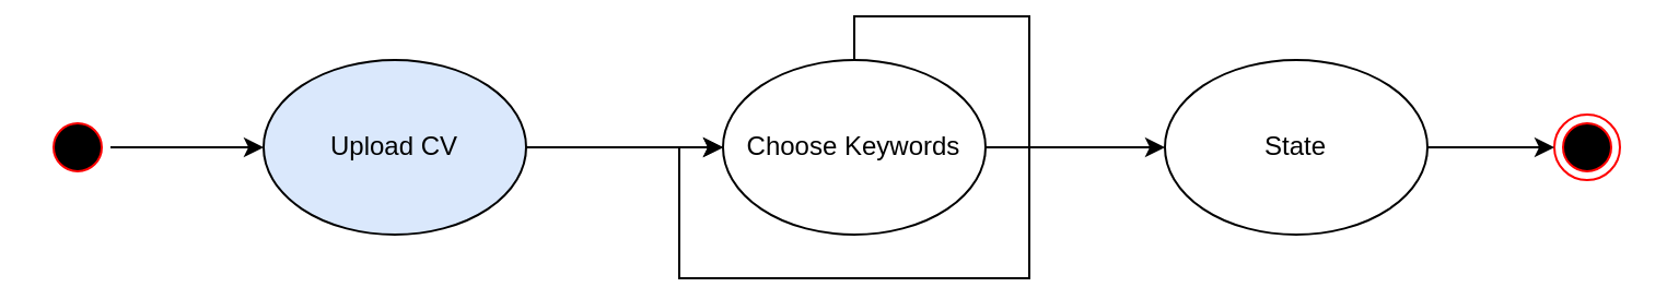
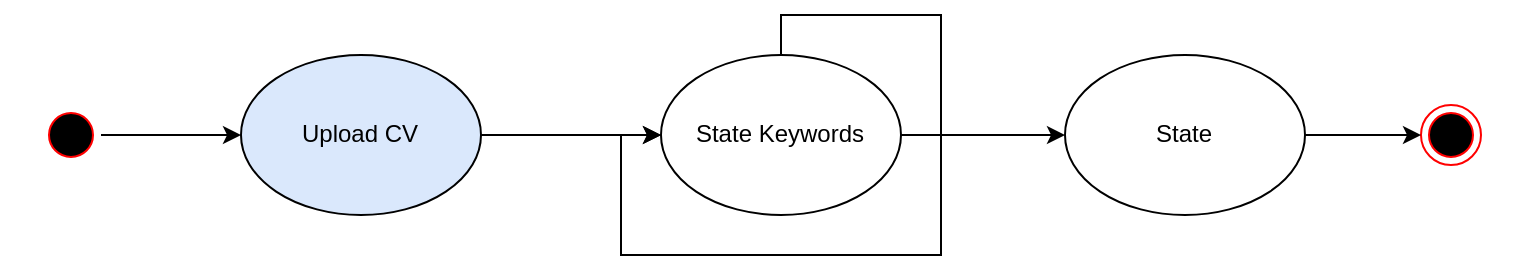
- <mxCell id="3" value="Choose Keywords" style="ellipse;whiteSpace=wrap;html=1;" parent="1" vertex="1"><mxGeometry x="330" y="20" width="120" height="80" as="geometry" /></mxCell>
+ <mxCell id="3" value="State Keywords" style="ellipse;whiteSpace=wrap;html=1;" parent="1" vertex="1"><mxGeometry x="330" y="20" width="120" height="80" as="geometry" /></mxCell>
